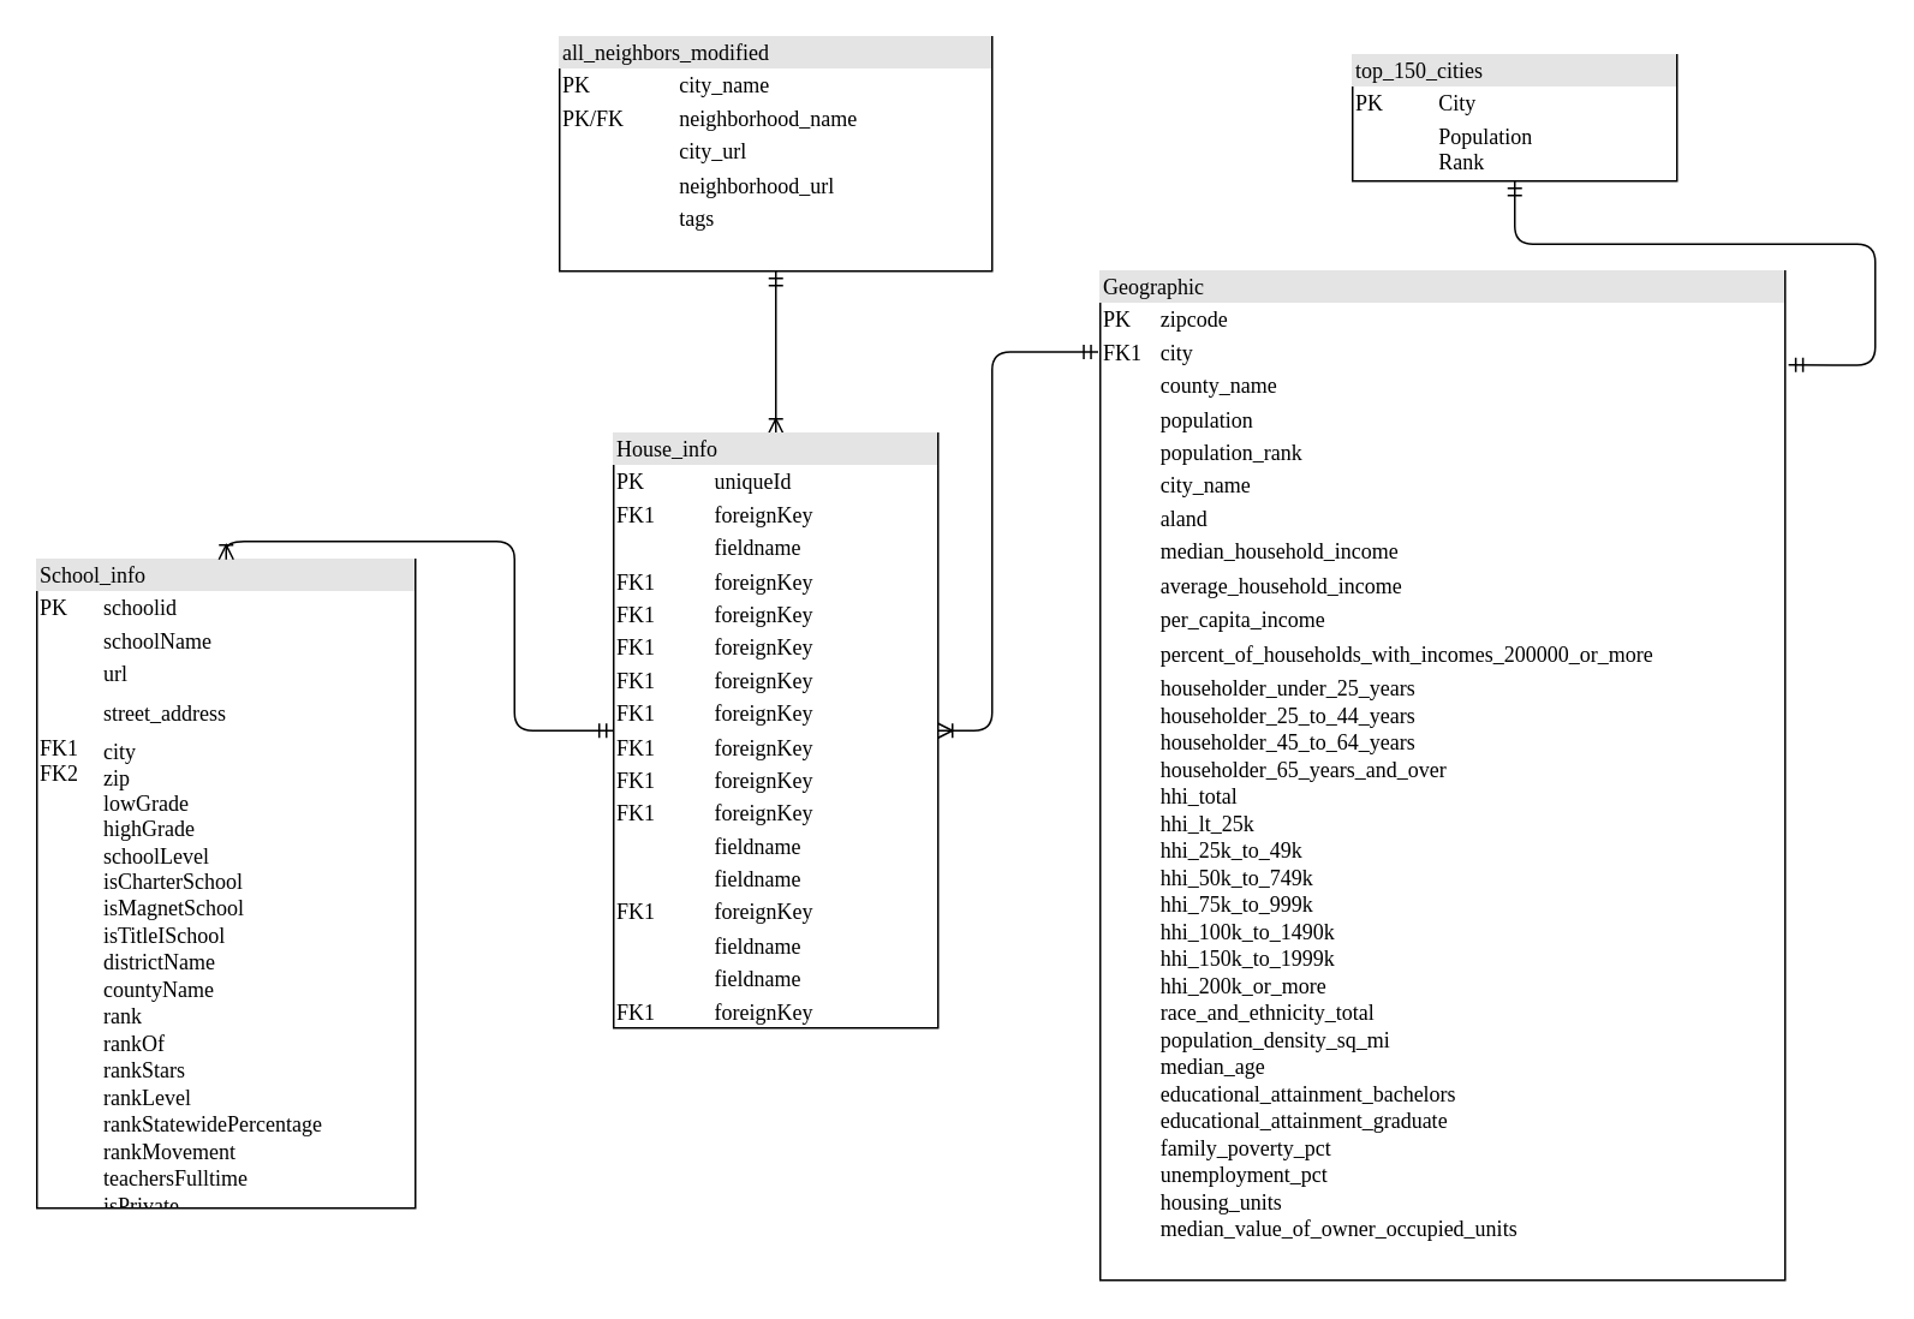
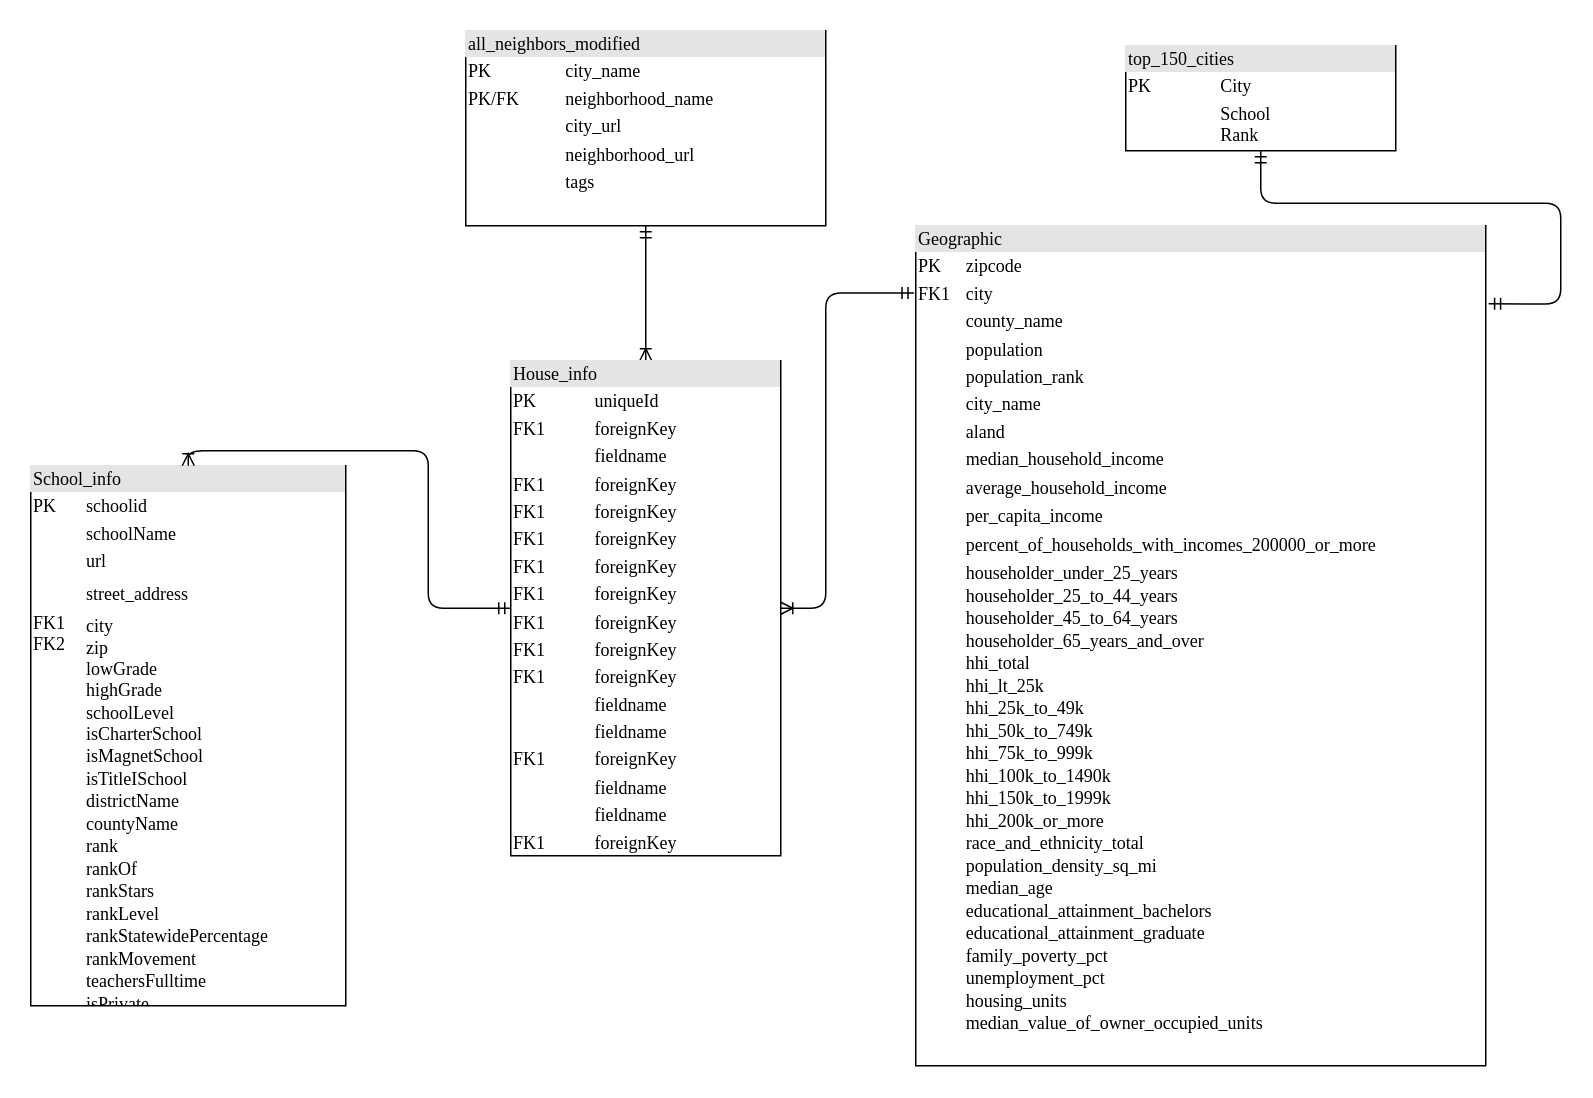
- <mxCell id="10" value="&lt;div style=&quot;box-sizing: border-box ; width: 100% ; background: #e4e4e4 ; padding: 2px&quot;&gt;top_150_cities&lt;/div&gt;&lt;table style=&quot;width: 100% ; font-size: 1em&quot; cellpadding=&quot;2&quot; cellspacing=&quot;0&quot;&gt;&lt;tbody&gt;&lt;tr&gt;&lt;td&gt;PK&lt;/td&gt;&lt;td&gt;City&lt;br&gt;&lt;/td&gt;&lt;/tr&gt;&lt;tr&gt;&lt;td&gt;&lt;br&gt;&lt;/td&gt;&lt;td&gt;Population&lt;br&gt;Rank&lt;/td&gt;&lt;/tr&gt;&lt;/tbody&gt;&lt;/table&gt;" style="verticalAlign=top;align=left;overflow=fill;html=1;rounded=0;shadow=0;comic=0;labelBackgroundColor=none;strokeWidth=1;fontFamily=Verdana;fontSize=12" parent="1" vertex="1"><mxGeometry x="750" y="30" width="180" height="70" as="geometry" /></mxCell>
+ <mxCell id="10" value="&lt;div style=&quot;box-sizing: border-box ; width: 100% ; background: #e4e4e4 ; padding: 2px&quot;&gt;top_150_cities&lt;/div&gt;&lt;table style=&quot;width: 100% ; font-size: 1em&quot; cellpadding=&quot;2&quot; cellspacing=&quot;0&quot;&gt;&lt;tbody&gt;&lt;tr&gt;&lt;td&gt;PK&lt;/td&gt;&lt;td&gt;City&lt;br&gt;&lt;/td&gt;&lt;/tr&gt;&lt;tr&gt;&lt;td&gt;&lt;br&gt;&lt;/td&gt;&lt;td&gt;School&lt;br&gt;Rank&lt;/td&gt;&lt;/tr&gt;&lt;/tbody&gt;&lt;/table&gt;" style="verticalAlign=top;align=left;overflow=fill;html=1;rounded=0;shadow=0;comic=0;labelBackgroundColor=none;strokeWidth=1;fontFamily=Verdana;fontSize=12" parent="1" vertex="1"><mxGeometry x="750" y="30" width="180" height="70" as="geometry" /></mxCell>
